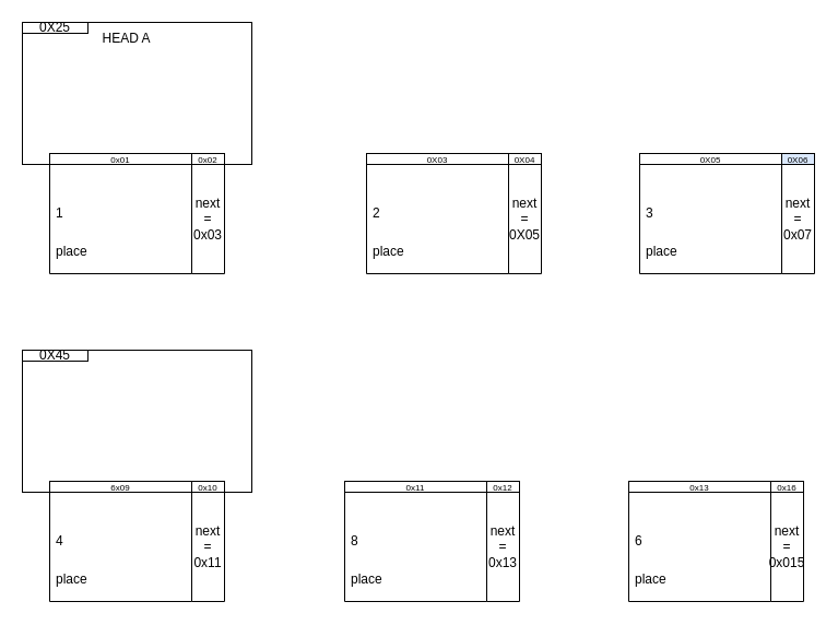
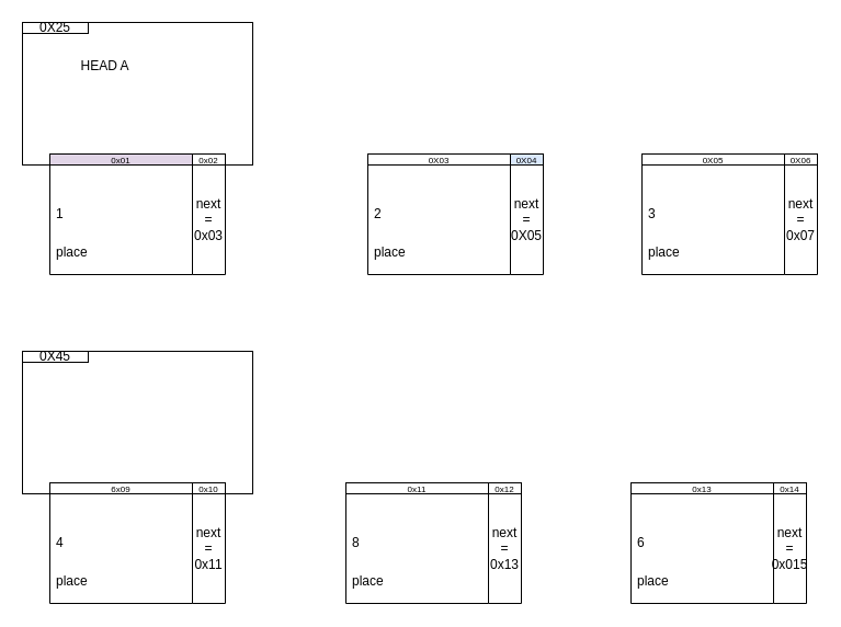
- <mxCell id="7" value="HEAD A" style="text;html=1;align=center;verticalAlign=middle;resizable=0;points=[];autosize=1;strokeColor=none;fillColor=none;" vertex="1" parent="5"><mxGeometry x="60" width="70" height="30" as="geometry" /></mxCell>
+ <mxCell id="7" value="HEAD A" style="text;html=1;align=center;verticalAlign=middle;resizable=0;points=[];autosize=1;strokeColor=none;fillColor=none;" vertex="1" parent="5"><mxGeometry x="40" y="25" width="70" height="30" as="geometry" /></mxCell>
- <mxCell id="14" value="&lt;font style=&quot;font-size: 8px;&quot;&gt;0x01&lt;/font&gt;" style="rounded=0;whiteSpace=wrap;html=1;movable=0;resizable=0;rotatable=0;deletable=0;editable=0;locked=1;connectable=0;" vertex="1" parent="9"><mxGeometry width="130" height="10" as="geometry" /></mxCell>
+ <mxCell id="14" value="&lt;font style=&quot;font-size: 8px;&quot;&gt;0x01&lt;/font&gt;" style="rounded=0;whiteSpace=wrap;html=1;movable=0;resizable=0;rotatable=0;deletable=0;editable=0;locked=1;connectable=0;fillColor=#e1d5e7;" vertex="1" parent="9"><mxGeometry width="130" height="10" as="geometry" /></mxCell>
- <mxCell id="37" value="&lt;font style=&quot;font-size: 8px;&quot;&gt;0X04&lt;/font&gt;" style="rounded=0;whiteSpace=wrap;html=1;movable=1;resizable=1;rotatable=1;deletable=1;editable=1;locked=0;connectable=1;" vertex="1" parent="33"><mxGeometry x="130" width="30" height="10" as="geometry" /></mxCell>
+ <mxCell id="37" value="&lt;font style=&quot;font-size: 8px;&quot;&gt;0X04&lt;/font&gt;" style="rounded=0;whiteSpace=wrap;html=1;movable=1;resizable=1;rotatable=1;deletable=1;editable=1;locked=0;connectable=1;fillColor=#dae8fc;" vertex="1" parent="33"><mxGeometry x="130" width="30" height="10" as="geometry" /></mxCell>
- <mxCell id="43" value="&lt;font style=&quot;font-size: 8px;&quot;&gt;0X06&lt;/font&gt;" style="rounded=0;whiteSpace=wrap;html=1;movable=1;resizable=1;rotatable=1;deletable=1;editable=1;locked=0;connectable=1;fillColor=#dae8fc;" vertex="1" parent="39"><mxGeometry x="130" width="30" height="10" as="geometry" /></mxCell>
+ <mxCell id="43" value="&lt;font style=&quot;font-size: 8px;&quot;&gt;0X06&lt;/font&gt;" style="rounded=0;whiteSpace=wrap;html=1;movable=1;resizable=1;rotatable=1;deletable=1;editable=1;locked=0;connectable=1;" vertex="1" parent="39"><mxGeometry x="130" width="30" height="10" as="geometry" /></mxCell>
- <mxCell id="31" value="&lt;font style=&quot;font-size: 8px;&quot;&gt;0x16&lt;/font&gt;" style="rounded=0;whiteSpace=wrap;html=1;movable=1;resizable=1;rotatable=1;deletable=1;editable=1;locked=0;connectable=1;" vertex="1" parent="27"><mxGeometry x="130" width="30" height="10" as="geometry" /></mxCell>
+ <mxCell id="31" value="&lt;font style=&quot;font-size: 8px;&quot;&gt;0x14&lt;/font&gt;" style="rounded=0;whiteSpace=wrap;html=1;movable=1;resizable=1;rotatable=1;deletable=1;editable=1;locked=0;connectable=1;" vertex="1" parent="27"><mxGeometry x="130" width="30" height="10" as="geometry" /></mxCell>
